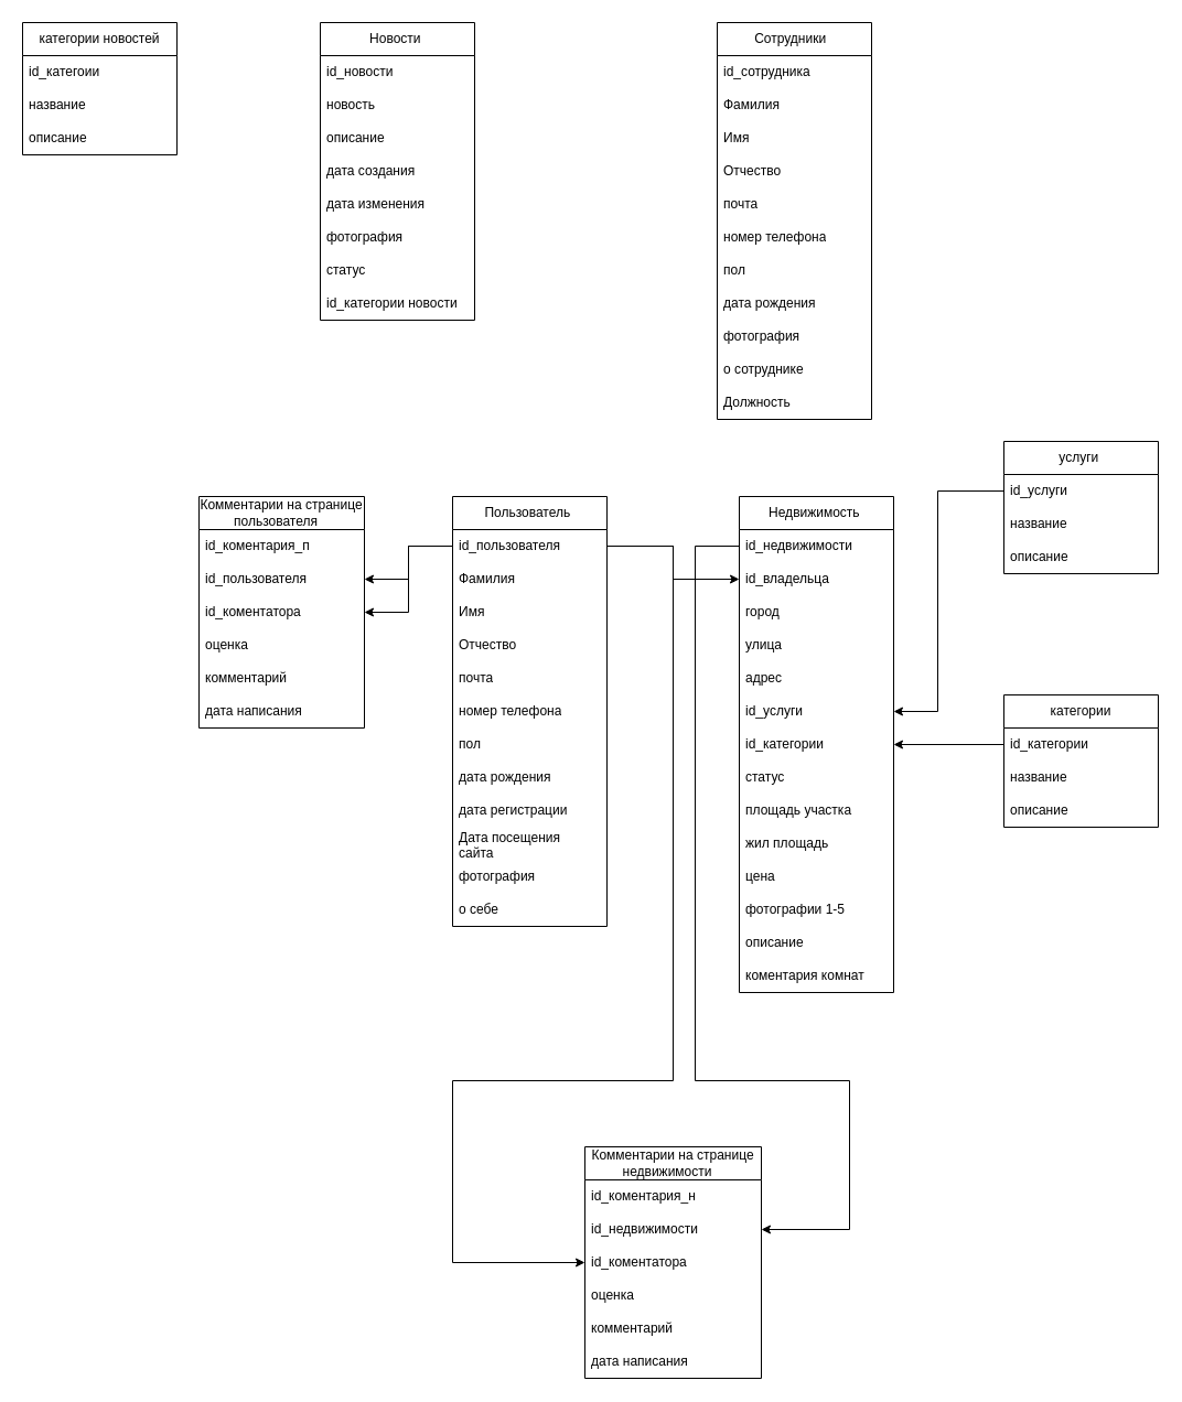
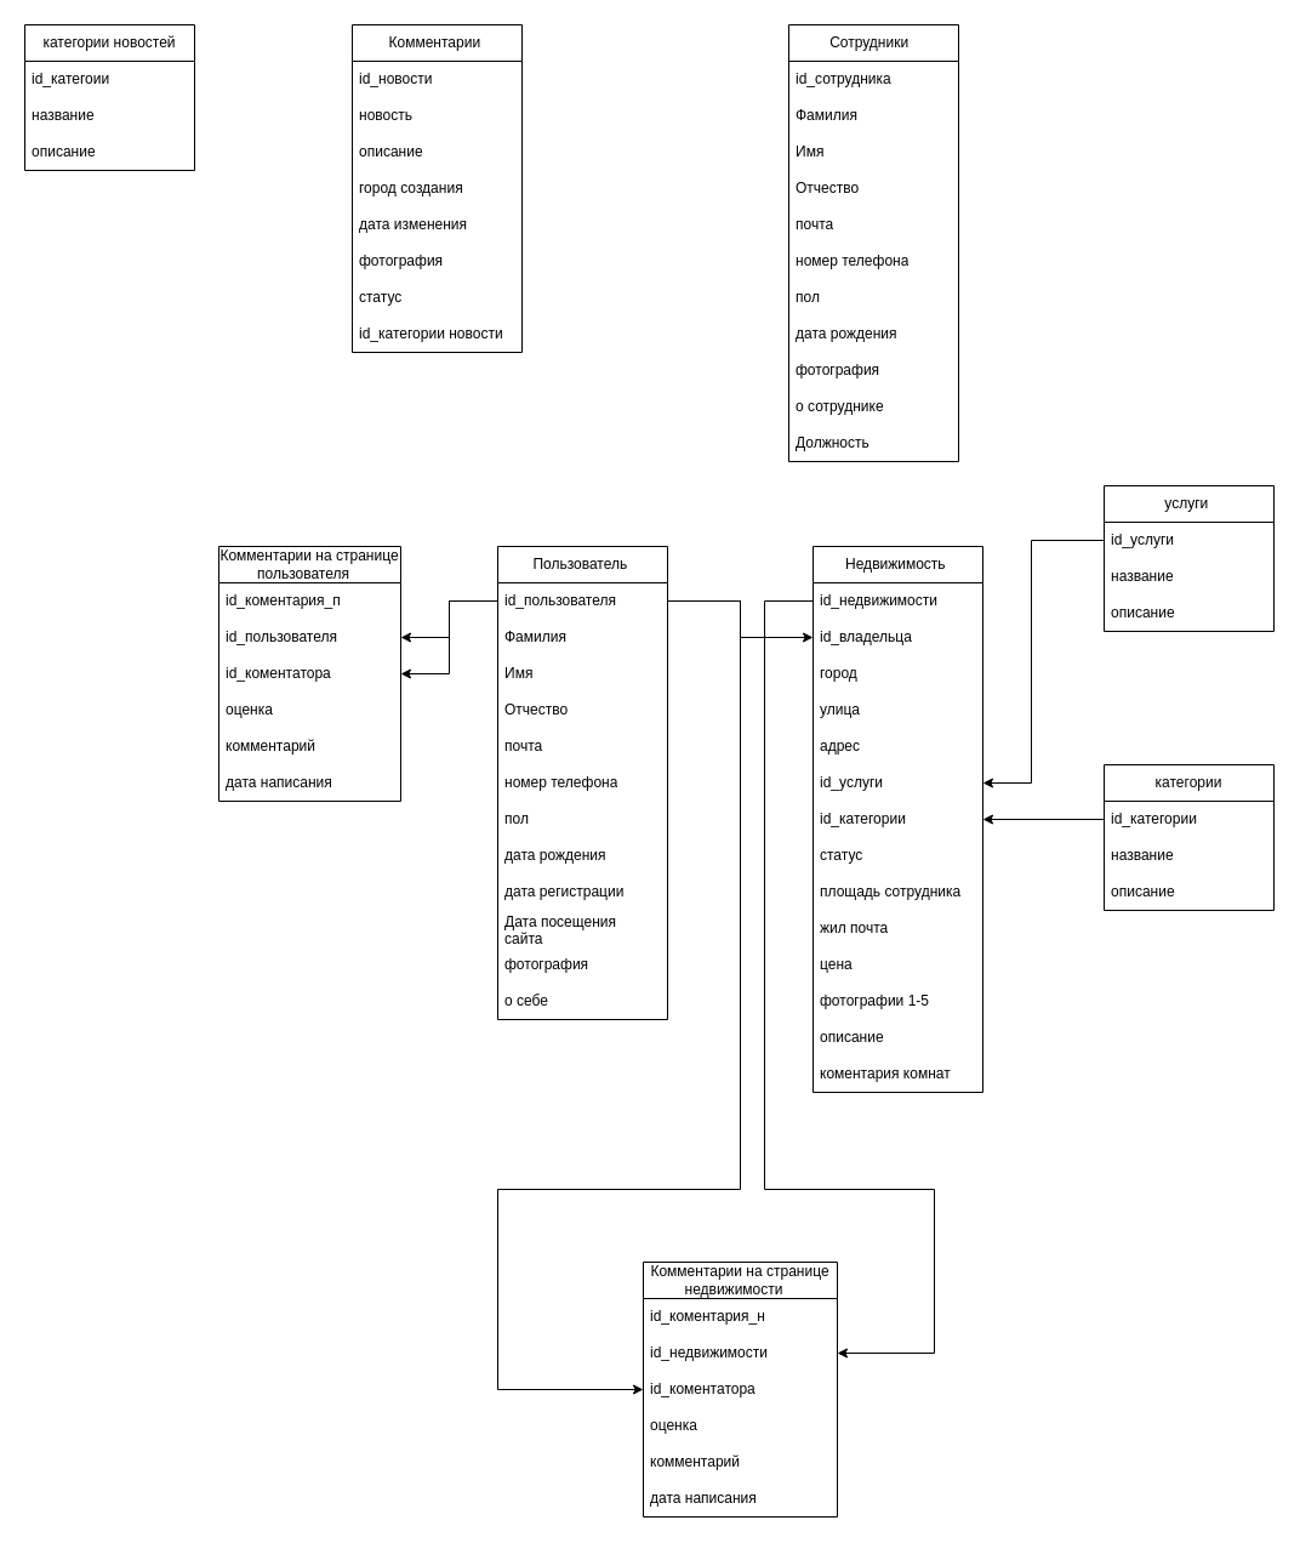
- <mxCell id="59" value="Новости&amp;nbsp;" style="swimlane;fontStyle=0;childLayout=stackLayout;horizontal=1;startSize=30;horizontalStack=0;resizeParent=1;resizeParentMax=0;resizeLast=0;collapsible=1;marginBottom=0;whiteSpace=wrap;html=1;" parent="1" vertex="1"><mxGeometry x="290" y="20" width="140" height="270" as="geometry" /></mxCell>
+ <mxCell id="59" value="Комментарии&amp;nbsp;" style="swimlane;fontStyle=0;childLayout=stackLayout;horizontal=1;startSize=30;horizontalStack=0;resizeParent=1;resizeParentMax=0;resizeLast=0;collapsible=1;marginBottom=0;whiteSpace=wrap;html=1;" parent="1" vertex="1"><mxGeometry x="290" y="20" width="140" height="270" as="geometry" /></mxCell>
- <mxCell id="63" value="дата создания&amp;nbsp;" style="text;strokeColor=none;fillColor=none;align=left;verticalAlign=middle;spacingLeft=4;spacingRight=4;overflow=hidden;points=[[0,0.5],[1,0.5]];portConstraint=eastwest;rotatable=0;whiteSpace=wrap;html=1;" parent="59" vertex="1"><mxGeometry y="120" width="140" height="30" as="geometry" /></mxCell>
+ <mxCell id="63" value="город создания&amp;nbsp;" style="text;strokeColor=none;fillColor=none;align=left;verticalAlign=middle;spacingLeft=4;spacingRight=4;overflow=hidden;points=[[0,0.5],[1,0.5]];portConstraint=eastwest;rotatable=0;whiteSpace=wrap;html=1;" parent="59" vertex="1"><mxGeometry y="120" width="140" height="30" as="geometry" /></mxCell>
- <mxCell id="11" value="площадь участка&amp;nbsp;" style="text;strokeColor=none;fillColor=none;align=left;verticalAlign=middle;spacingLeft=4;spacingRight=4;overflow=hidden;points=[[0,0.5],[1,0.5]];portConstraint=eastwest;rotatable=0;whiteSpace=wrap;html=1;" parent="2" vertex="1"><mxGeometry y="270" width="140" height="30" as="geometry" /></mxCell>
+ <mxCell id="11" value="площадь сотрудника&amp;nbsp;" style="text;strokeColor=none;fillColor=none;align=left;verticalAlign=middle;spacingLeft=4;spacingRight=4;overflow=hidden;points=[[0,0.5],[1,0.5]];portConstraint=eastwest;rotatable=0;whiteSpace=wrap;html=1;" parent="2" vertex="1"><mxGeometry y="270" width="140" height="30" as="geometry" /></mxCell>
- <mxCell id="12" value="жил площадь" style="text;strokeColor=none;fillColor=none;align=left;verticalAlign=middle;spacingLeft=4;spacingRight=4;overflow=hidden;points=[[0,0.5],[1,0.5]];portConstraint=eastwest;rotatable=0;whiteSpace=wrap;html=1;" parent="2" vertex="1"><mxGeometry y="300" width="140" height="30" as="geometry" /></mxCell>
+ <mxCell id="12" value="жил почта" style="text;strokeColor=none;fillColor=none;align=left;verticalAlign=middle;spacingLeft=4;spacingRight=4;overflow=hidden;points=[[0,0.5],[1,0.5]];portConstraint=eastwest;rotatable=0;whiteSpace=wrap;html=1;" parent="2" vertex="1"><mxGeometry y="300" width="140" height="30" as="geometry" /></mxCell>
